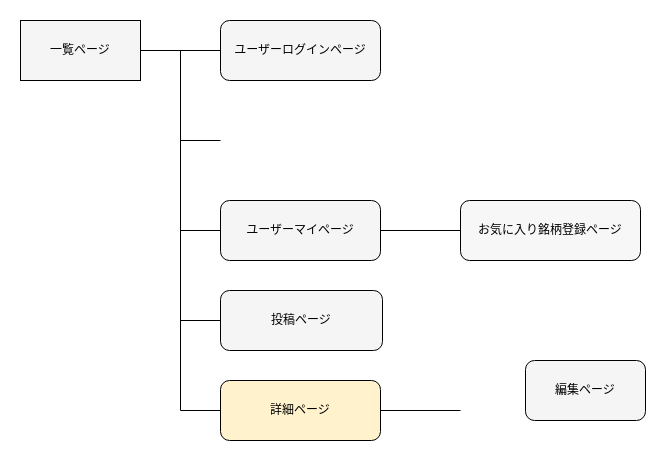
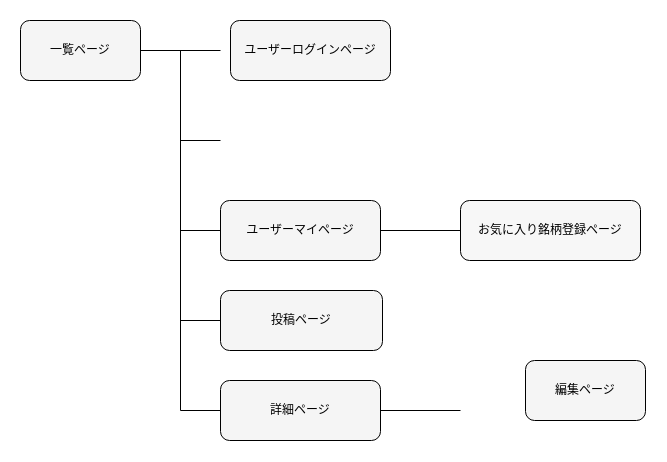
- <mxCell id="2" value="&lt;font color=&quot;#000000&quot;&gt;一覧ページ&lt;/font&gt;" style="whiteSpace=wrap;html=1;strokeColor=#000000;fillColor=#F5F5F5;rounded=0;" vertex="1" parent="1"><mxGeometry x="20" y="20" width="120" height="60" as="geometry" /></mxCell>
+ <mxCell id="2" value="&lt;font color=&quot;#000000&quot;&gt;一覧ページ&lt;/font&gt;" style="rounded=1;whiteSpace=wrap;html=1;strokeColor=#000000;fillColor=#F5F5F5;" vertex="1" parent="1"><mxGeometry x="20" y="20" width="120" height="60" as="geometry" /></mxCell>
- <mxCell id="3" value="&lt;font color=&quot;#000000&quot;&gt;ユーザーログインページ&lt;/font&gt;" style="rounded=1;whiteSpace=wrap;html=1;strokeColor=#000000;fillColor=#F5F5F5;" vertex="1" parent="1"><mxGeometry x="220" y="20" width="160" height="60" as="geometry" /></mxCell>
+ <mxCell id="3" value="&lt;font color=&quot;#000000&quot;&gt;ユーザーログインページ&lt;/font&gt;" style="rounded=1;whiteSpace=wrap;html=1;strokeColor=#000000;fillColor=#F5F5F5;" vertex="1" parent="1"><mxGeometry x="230" y="20" width="160" height="60" as="geometry" /></mxCell>
- <mxCell id="7" value="&lt;font color=&quot;#000000&quot;&gt;詳細ページ&lt;/font&gt;" style="rounded=1;whiteSpace=wrap;html=1;strokeColor=#000000;fillColor=#fff2cc;" vertex="1" parent="1"><mxGeometry x="220" y="380" width="160" height="60" as="geometry" /></mxCell>
+ <mxCell id="7" value="&lt;font color=&quot;#000000&quot;&gt;詳細ページ&lt;/font&gt;" style="rounded=1;whiteSpace=wrap;html=1;strokeColor=#000000;fillColor=#F5F5F5;" vertex="1" parent="1"><mxGeometry x="220" y="380" width="160" height="60" as="geometry" /></mxCell>
